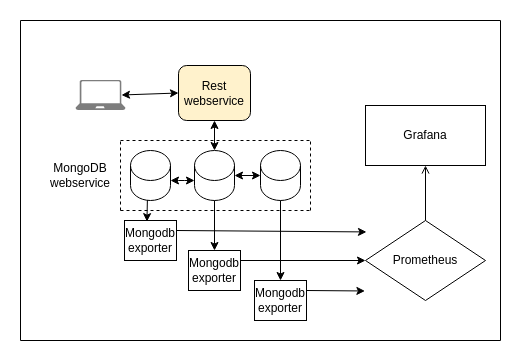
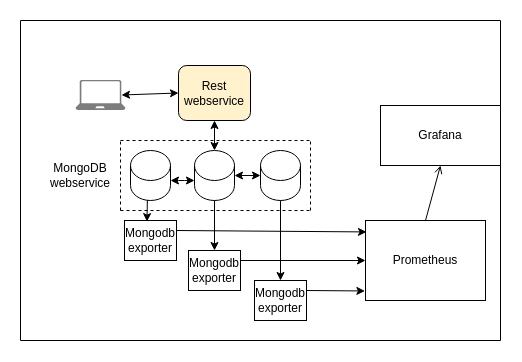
- <mxCell id="24" value="Grafana" style="rounded=0;whiteSpace=wrap;html=1;" parent="1" vertex="1"><mxGeometry x="365" y="105" width="120" height="60" as="geometry" /></mxCell>
+ <mxCell id="24" value="Grafana" style="rounded=0;whiteSpace=wrap;html=1;" parent="1" vertex="1"><mxGeometry x="380" y="105" width="120" height="60" as="geometry" /></mxCell>
- <mxCell id="23" value="Prometheus" style="rhombus;whiteSpace=wrap;html=1;" parent="1" vertex="1"><mxGeometry x="365" y="220" width="120" height="80" as="geometry" /></mxCell>
+ <mxCell id="23" value="Prometheus" style="rounded=0;whiteSpace=wrap;html=1;" parent="1" vertex="1"><mxGeometry x="365" y="220" width="120" height="80" as="geometry" /></mxCell>
